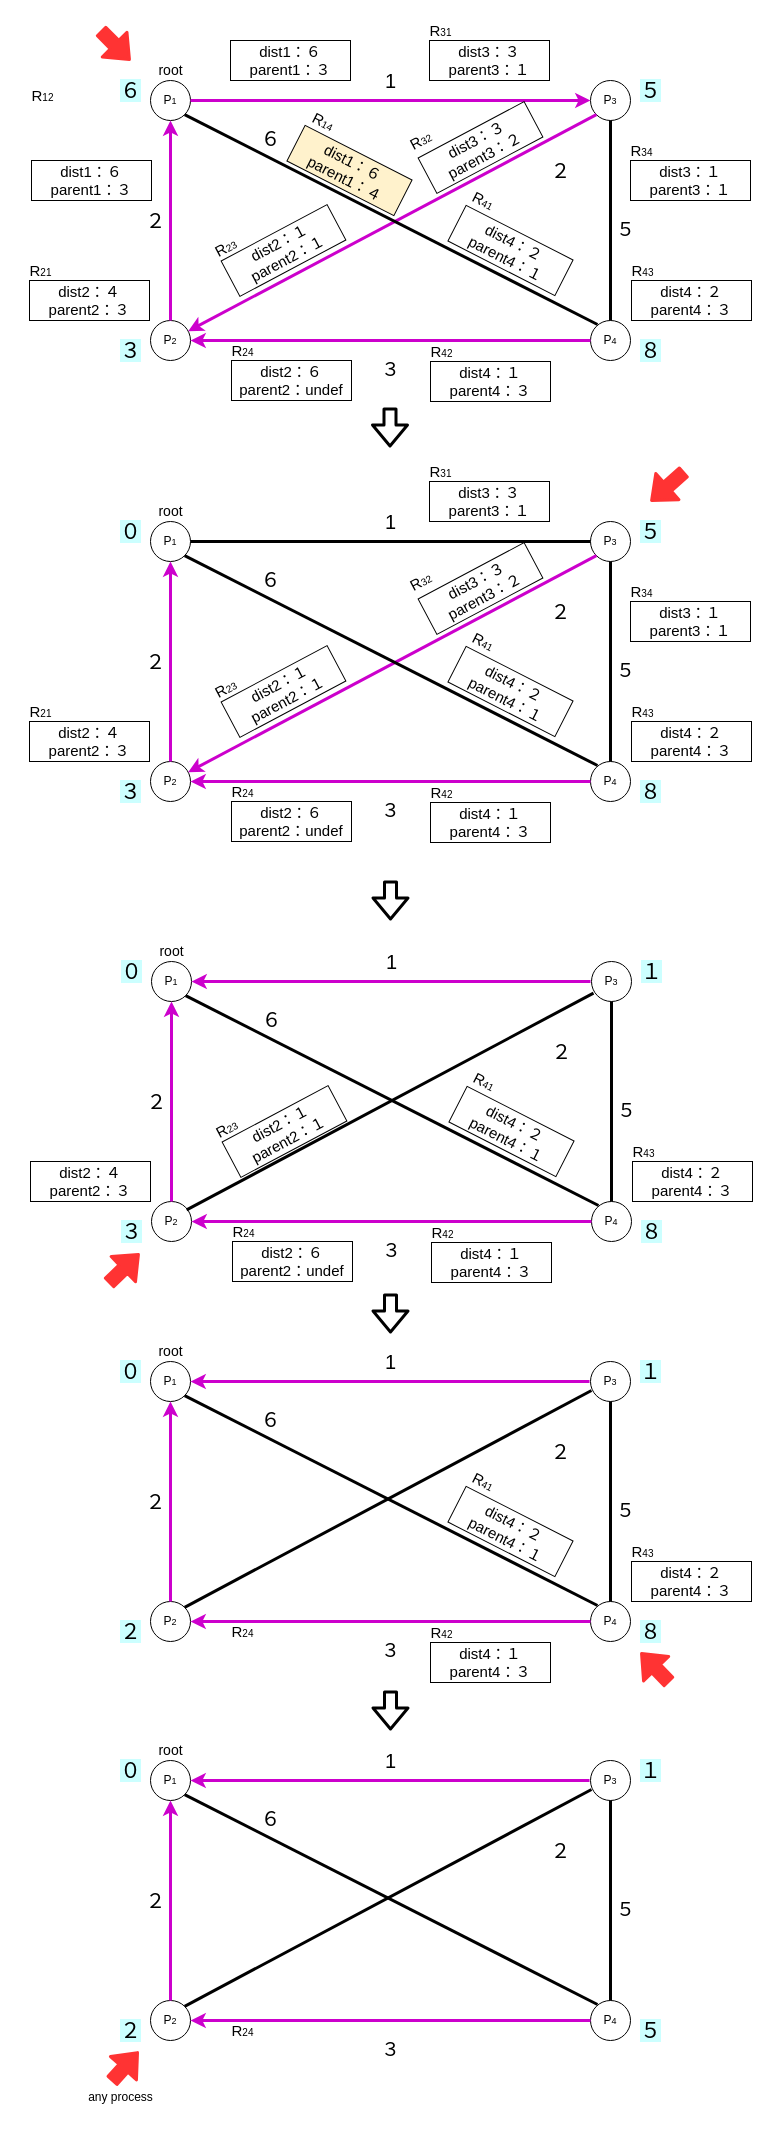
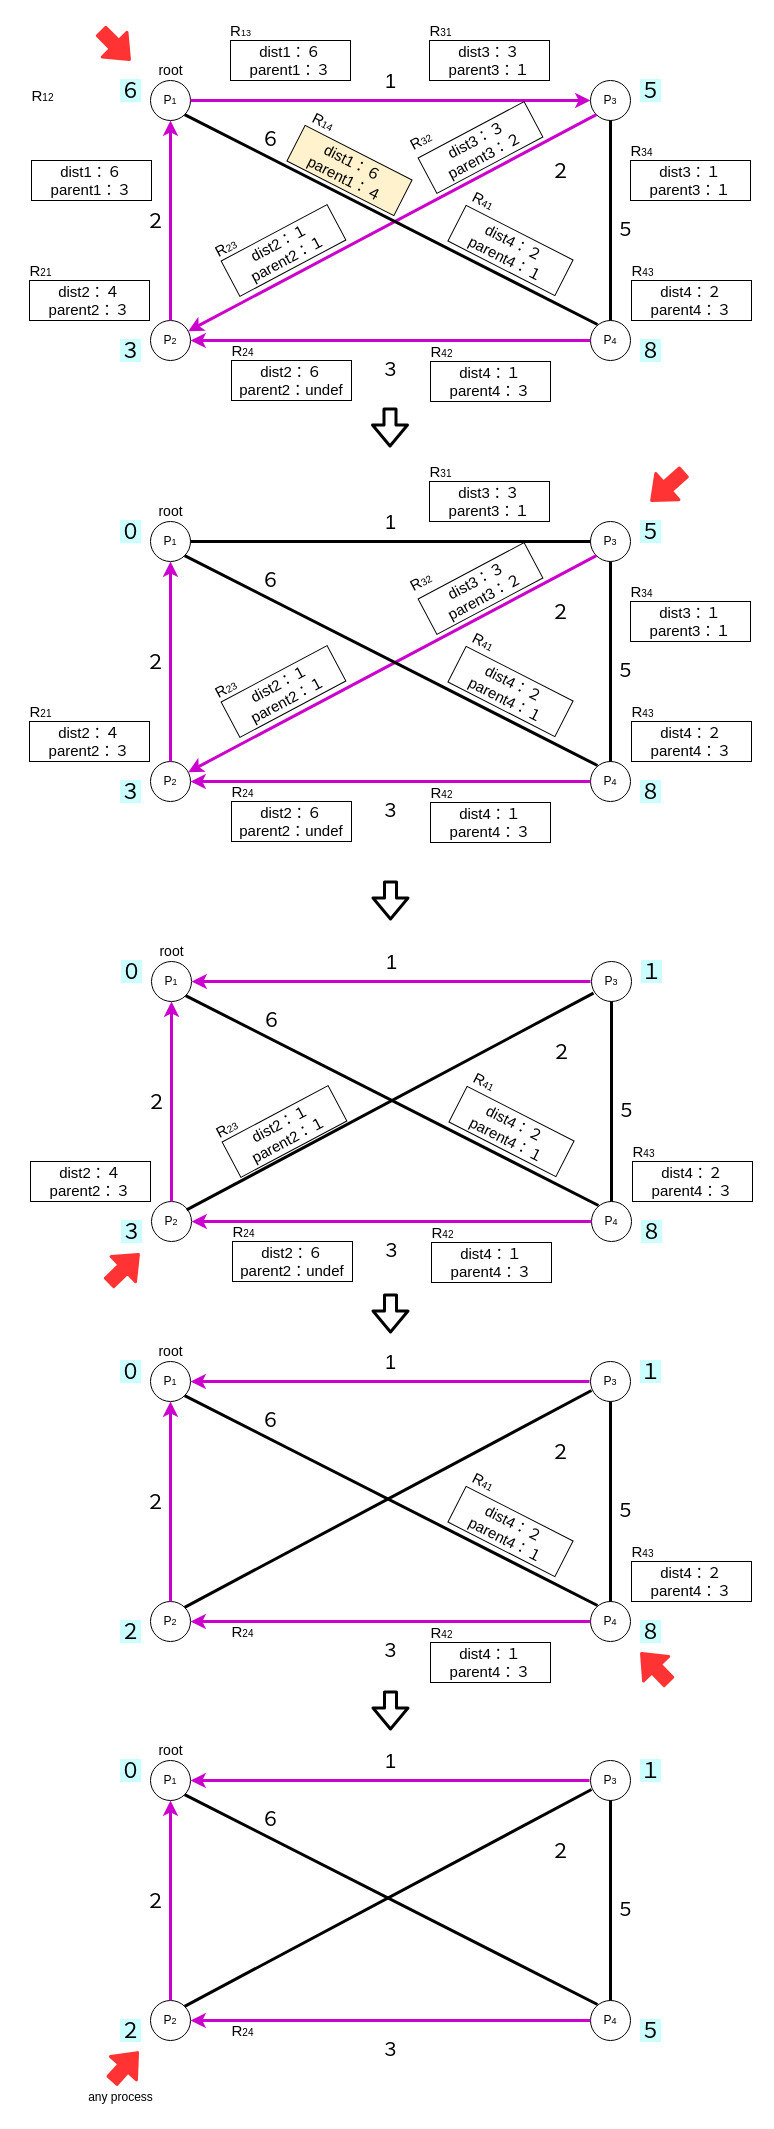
+ <mxCell id="23" value="&lt;font style=&quot;font-size: 15px&quot;&gt;R&lt;/font&gt;&lt;font style=&quot;font-size: 9px&quot;&gt;13&lt;/font&gt;" style="text;html=1;align=center;verticalAlign=middle;resizable=0;points=[];autosize=1;" vertex="1" parent="1"><mxGeometry x="220" y="20" width="40" height="20" as="geometry" /></mxCell>
